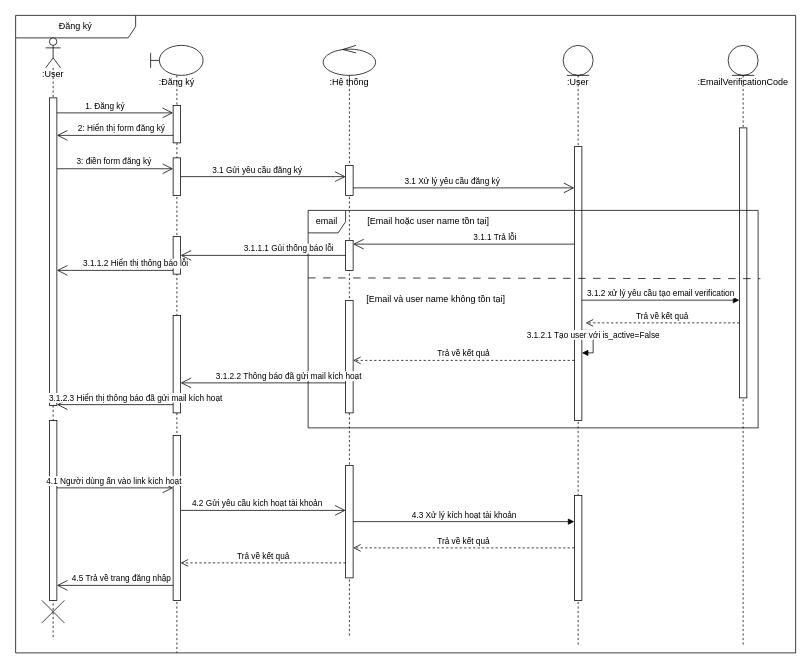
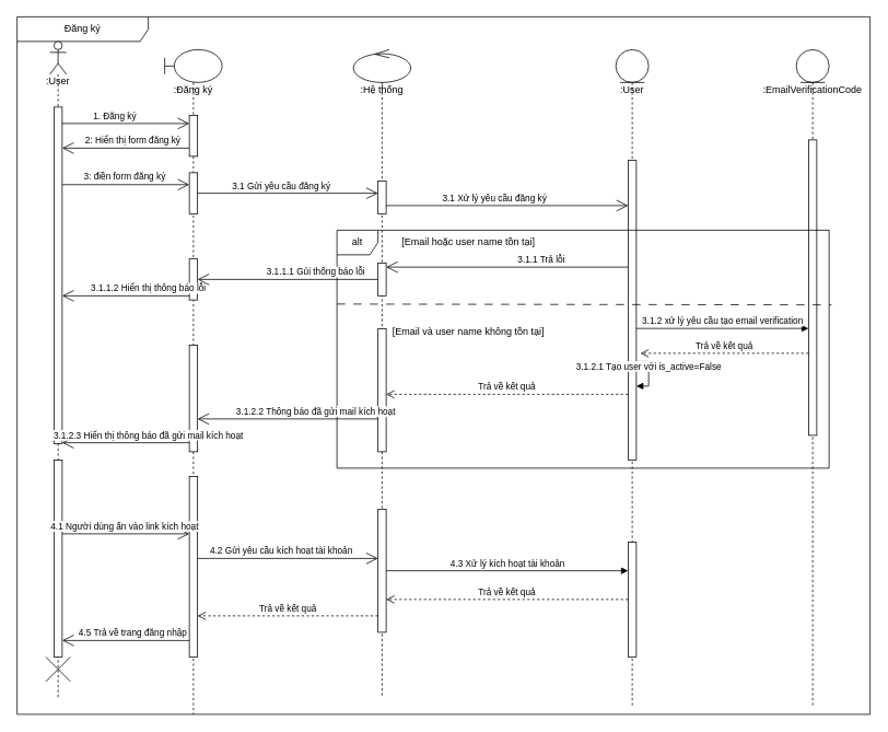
- <mxCell id="34" value="email" style="shape=umlFrame;whiteSpace=wrap;html=1;pointerEvents=0;recursiveResize=0;container=1;collapsible=0;width=50;" vertex="1" parent="2"><mxGeometry x="390" y="260" width="600" height="290" as="geometry" /></mxCell>
+ <mxCell id="34" value="alt" style="shape=umlFrame;whiteSpace=wrap;html=1;pointerEvents=0;recursiveResize=0;container=1;collapsible=0;width=50;" vertex="1" parent="2"><mxGeometry x="390" y="260" width="600" height="290" as="geometry" /></mxCell>
- <mxCell id="36" value="[Email và user name không tồn tại]" style="text;align=center;html=1;" vertex="1" parent="34"><mxGeometry x="120" y="105" width="100" height="20" as="geometry" /></mxCell>
+ <mxCell id="36" value="[Email và user name không tồn tại]" style="text;align=center;html=1;" vertex="1" parent="34"><mxGeometry x="110" y="110" width="100" height="20" as="geometry" /></mxCell>
